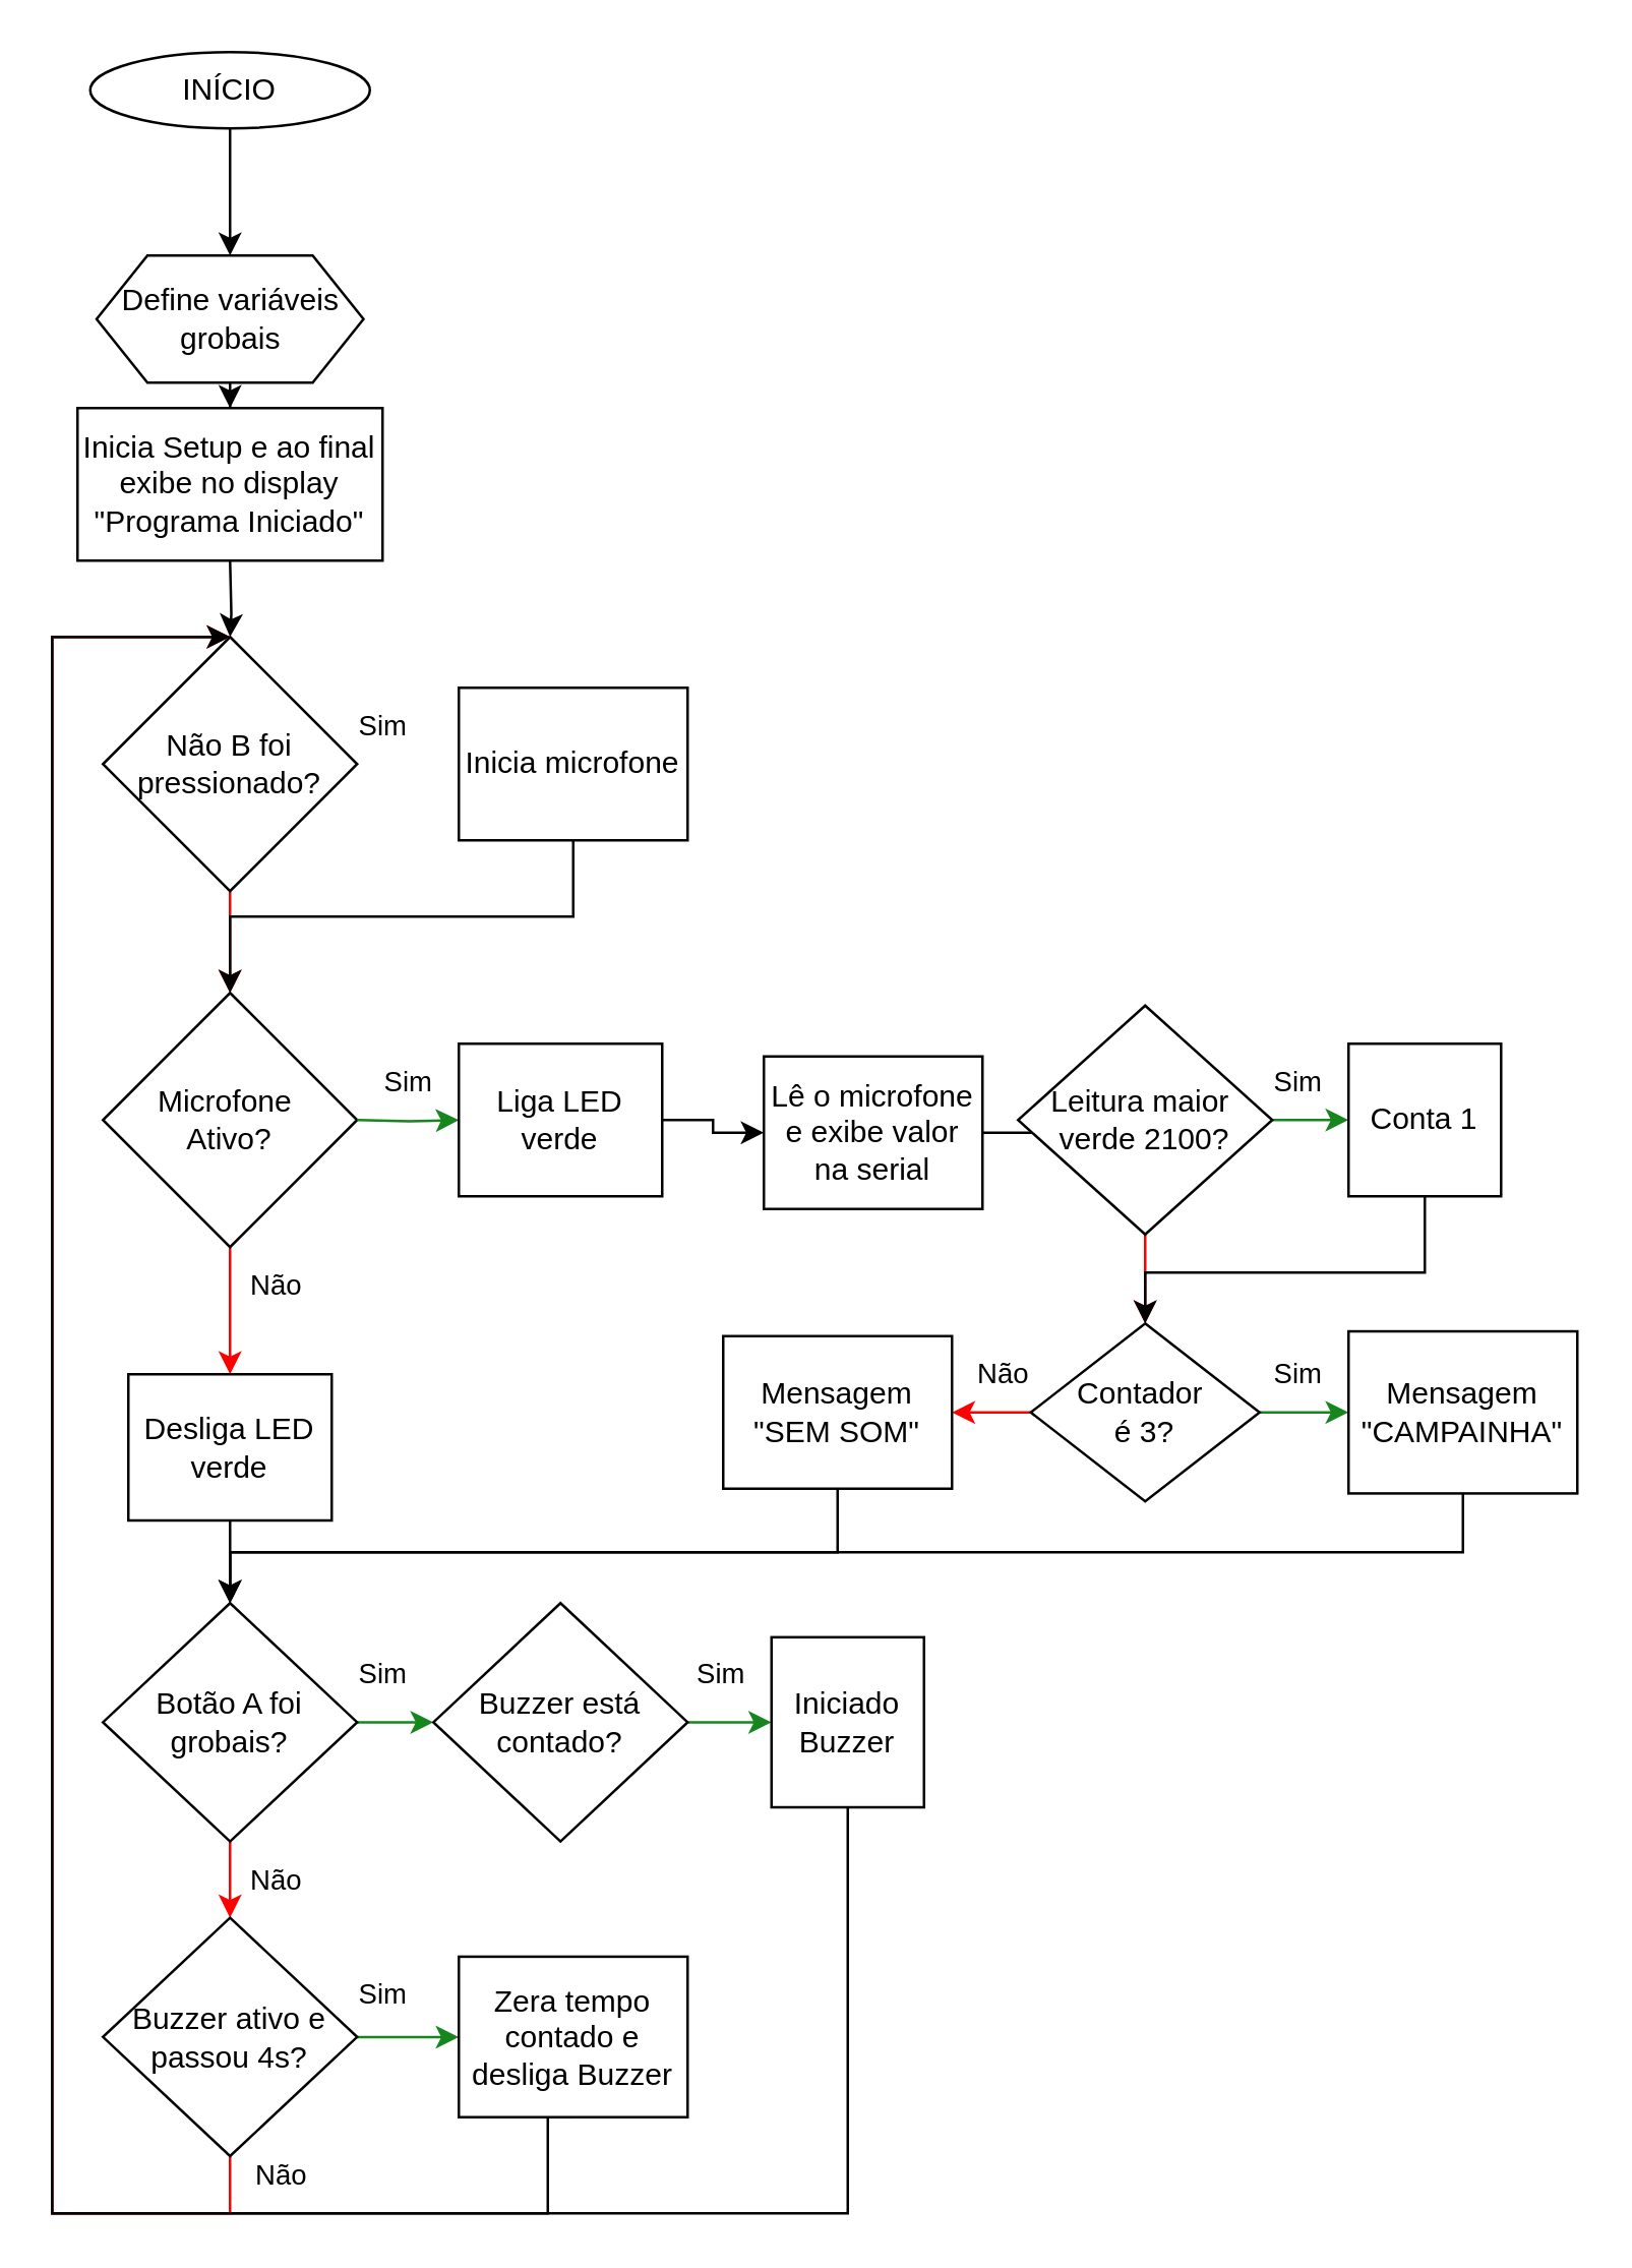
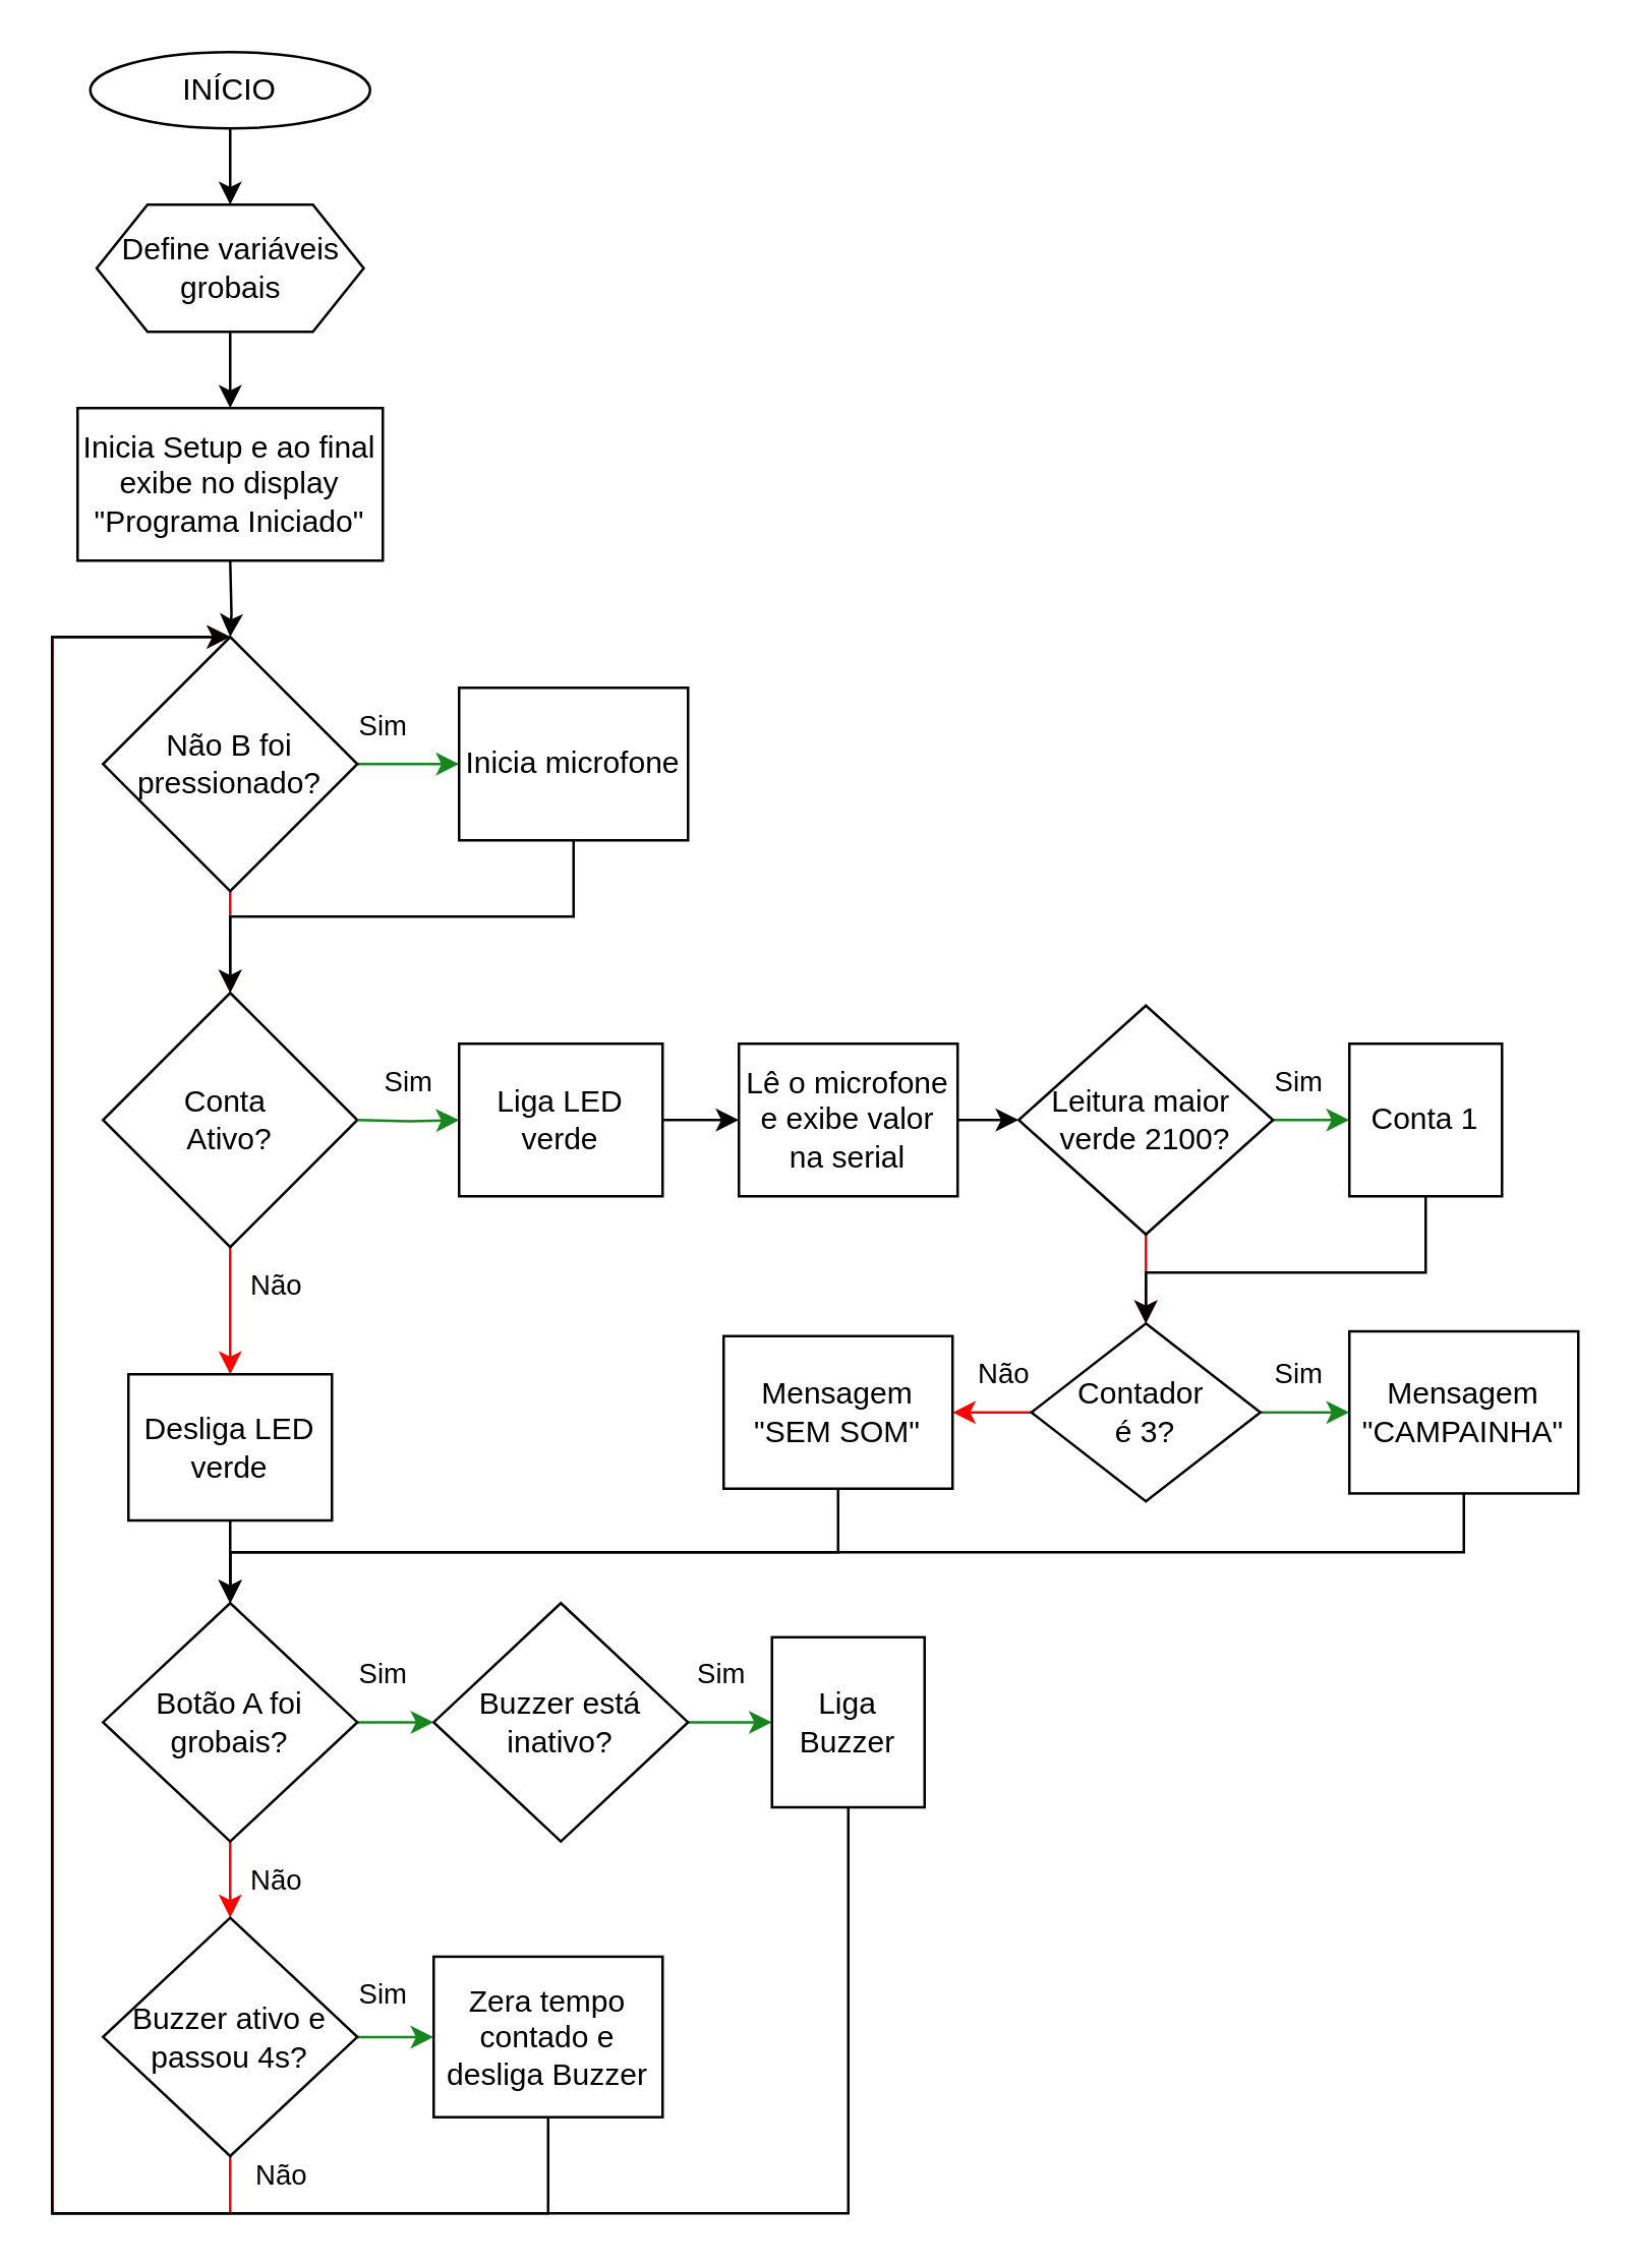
- <mxCell id="5" value="Define variáveis grobais" style="shape=hexagon;perimeter=hexagonPerimeter2;whiteSpace=wrap;html=1;fixedSize=1;" vertex="1" parent="1"><mxGeometry x="37.5" y="100" width="105" height="50" as="geometry" /></mxCell>
+ <mxCell id="5" value="Define variáveis grobais" style="shape=hexagon;perimeter=hexagonPerimeter2;whiteSpace=wrap;html=1;fixedSize=1;" vertex="1" parent="1"><mxGeometry x="37.5" y="80" width="105" height="50" as="geometry" /></mxCell>
+ <mxCell id="8" value="" style="edgeStyle=orthogonalEdgeStyle;rounded=0;orthogonalLoop=1;jettySize=auto;html=1;strokeColor=#18861F;" edge="1" parent="1" source="10" target="12"><mxGeometry relative="1" as="geometry" /></mxCell>
- <mxCell id="15" value="Microfone&amp;nbsp;&lt;div&gt;Ativo?&lt;/div&gt;" style="rhombus;whiteSpace=wrap;html=1;" vertex="1" parent="1"><mxGeometry x="40" y="390" width="100" height="100" as="geometry" /></mxCell>
+ <mxCell id="15" value="Conta&amp;nbsp;&lt;div&gt;Ativo?&lt;/div&gt;" style="rhombus;whiteSpace=wrap;html=1;" vertex="1" parent="1"><mxGeometry x="40" y="390" width="100" height="100" as="geometry" /></mxCell>
- <mxCell id="21" value="Lê o microfone e exibe valor na serial" style="whiteSpace=wrap;html=1;" vertex="1" parent="1"><mxGeometry x="300" y="415" width="86" height="60" as="geometry" /></mxCell>
+ <mxCell id="21" value="Lê o microfone e exibe valor na serial" style="whiteSpace=wrap;html=1;" vertex="1" parent="1"><mxGeometry x="290" y="410" width="86" height="60" as="geometry" /></mxCell>
- <mxCell id="44" value="Buzzer está contado?" style="rhombus;whiteSpace=wrap;html=1;" vertex="1" parent="1"><mxGeometry x="170" y="630" width="100" height="93.75" as="geometry" /></mxCell>
+ <mxCell id="44" value="Buzzer está inativo?" style="rhombus;whiteSpace=wrap;html=1;" vertex="1" parent="1"><mxGeometry x="170" y="630" width="100" height="93.75" as="geometry" /></mxCell>
- <mxCell id="46" value="Iniciado Buzzer" style="whiteSpace=wrap;html=1;" vertex="1" parent="1"><mxGeometry x="303" y="643.43" width="60" height="66.88" as="geometry" /></mxCell>
+ <mxCell id="46" value="Liga Buzzer" style="whiteSpace=wrap;html=1;" vertex="1" parent="1"><mxGeometry x="303" y="643.43" width="60" height="66.88" as="geometry" /></mxCell>
- <mxCell id="54" value="Zera tempo contado e desliga Buzzer" style="whiteSpace=wrap;html=1;" vertex="1" parent="1"><mxGeometry x="180" y="769.06" width="90" height="63.13" as="geometry" /></mxCell>
+ <mxCell id="54" value="Zera tempo contado e desliga Buzzer" style="whiteSpace=wrap;html=1;" vertex="1" parent="1"><mxGeometry x="170" y="769.06" width="90" height="63.13" as="geometry" /></mxCell>
